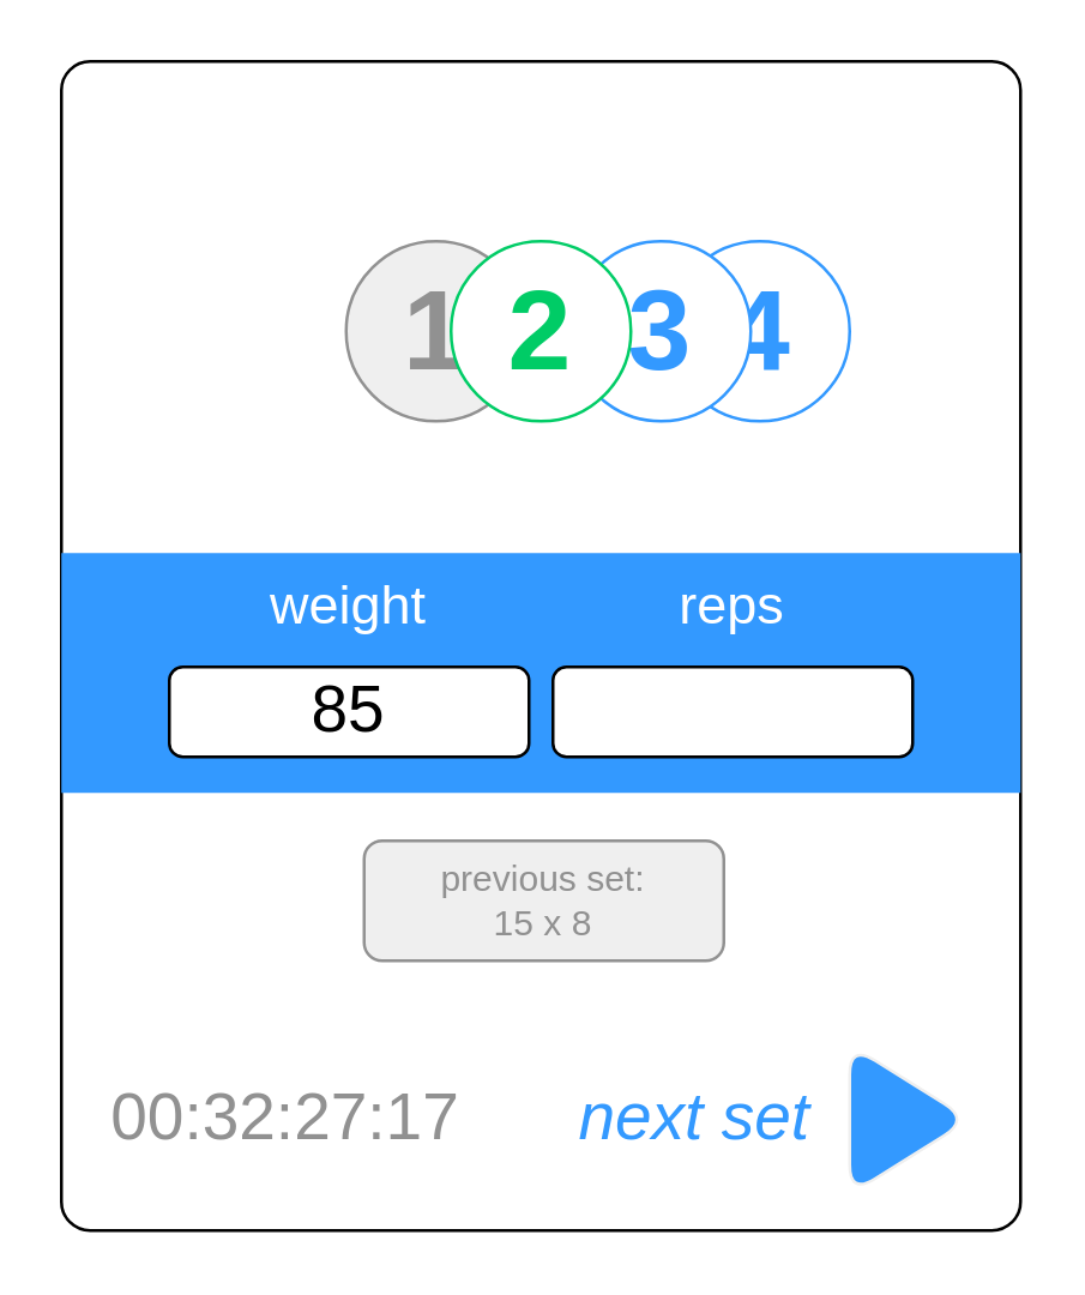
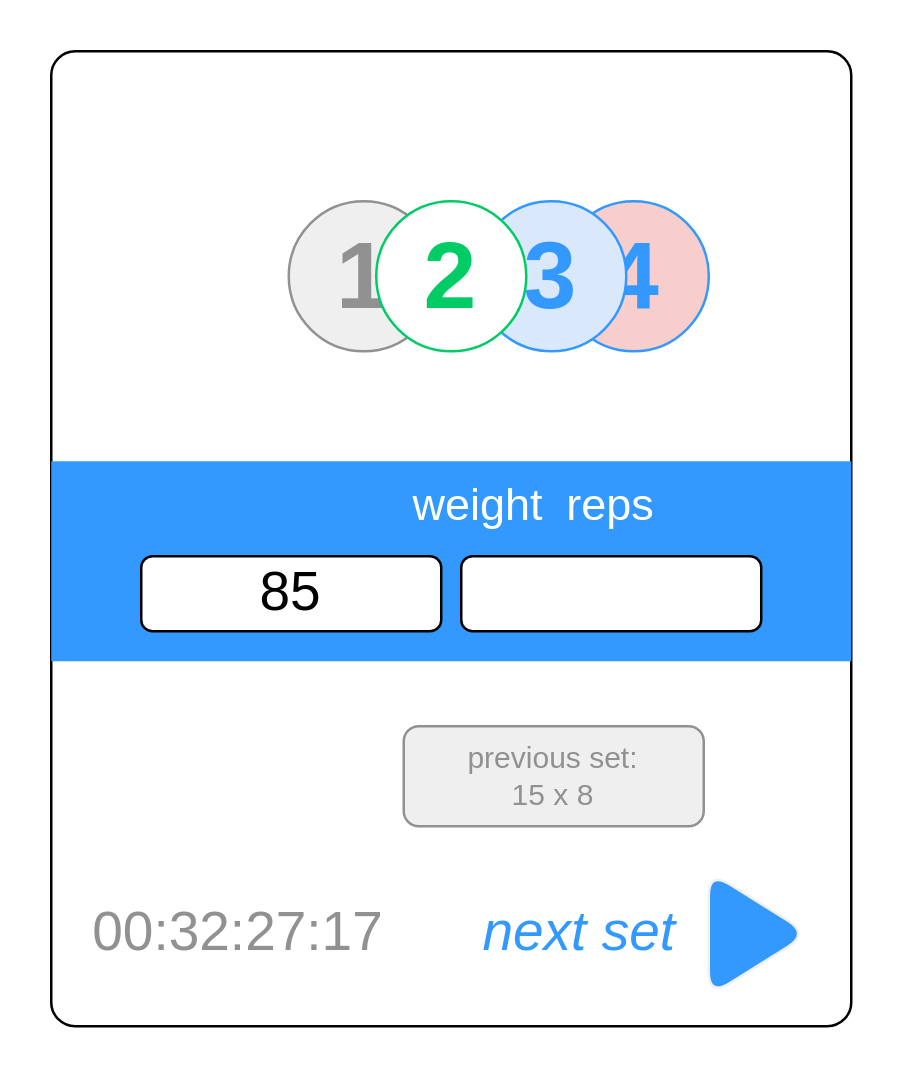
- <mxCell id="11" value="3" style="ellipse;whiteSpace=wrap;html=1;aspect=fixed;fontSize=38;fontStyle=1;strokeColor=#3399FF;fontColor=#3399FF;" vertex="1" parent="1"><mxGeometry x="190" y="80" width="60" height="60" as="geometry" /></mxCell>
+ <mxCell id="11" value="3" style="ellipse;whiteSpace=wrap;html=1;aspect=fixed;fontSize=38;fontStyle=1;strokeColor=#3399FF;fontColor=#3399FF;fillColor=#dae8fc;" vertex="1" parent="1"><mxGeometry x="190" y="80" width="60" height="60" as="geometry" /></mxCell>
- <mxCell id="10" value="4" style="ellipse;whiteSpace=wrap;html=1;aspect=fixed;fontSize=38;fontStyle=1;strokeColor=#3399FF;fontColor=#3399FF;" vertex="1" parent="1"><mxGeometry x="223" y="80" width="60" height="60" as="geometry" /></mxCell>
+ <mxCell id="10" value="4" style="ellipse;whiteSpace=wrap;html=1;aspect=fixed;fontSize=38;fontStyle=1;strokeColor=#3399FF;fontColor=#3399FF;fillColor=#f8cecc;" vertex="1" parent="1"><mxGeometry x="223" y="80" width="60" height="60" as="geometry" /></mxCell>
- <mxCell id="7" value="weight" style="text;html=1;strokeColor=none;fillColor=none;align=center;verticalAlign=middle;whiteSpace=wrap;rounded=0;fontSize=18;fontColor=#FFFFFF;" vertex="1" parent="1"><mxGeometry x="96" y="192" width="40" height="20" as="geometry" /></mxCell>
+ <mxCell id="7" value="weight" style="text;html=1;strokeColor=none;fillColor=none;align=center;verticalAlign=middle;whiteSpace=wrap;rounded=0;fontSize=18;fontColor=#FFFFFF;" vertex="1" parent="1"><mxGeometry x="171" y="192" width="40" height="20" as="geometry" /></mxCell>
- <mxCell id="4" value="previous set:&lt;br&gt;15 x 8" style="rounded=1;whiteSpace=wrap;html=1;fontColor=#919191;strokeColor=#919191;fillColor=#EFEFEF;" vertex="1" parent="1"><mxGeometry x="121" y="280" width="120" height="40" as="geometry" /></mxCell>
+ <mxCell id="4" value="previous set:&lt;br&gt;15 x 8" style="rounded=1;whiteSpace=wrap;html=1;fontColor=#919191;strokeColor=#919191;fillColor=#EFEFEF;" vertex="1" parent="1"><mxGeometry x="161" y="290" width="120" height="40" as="geometry" /></mxCell>
